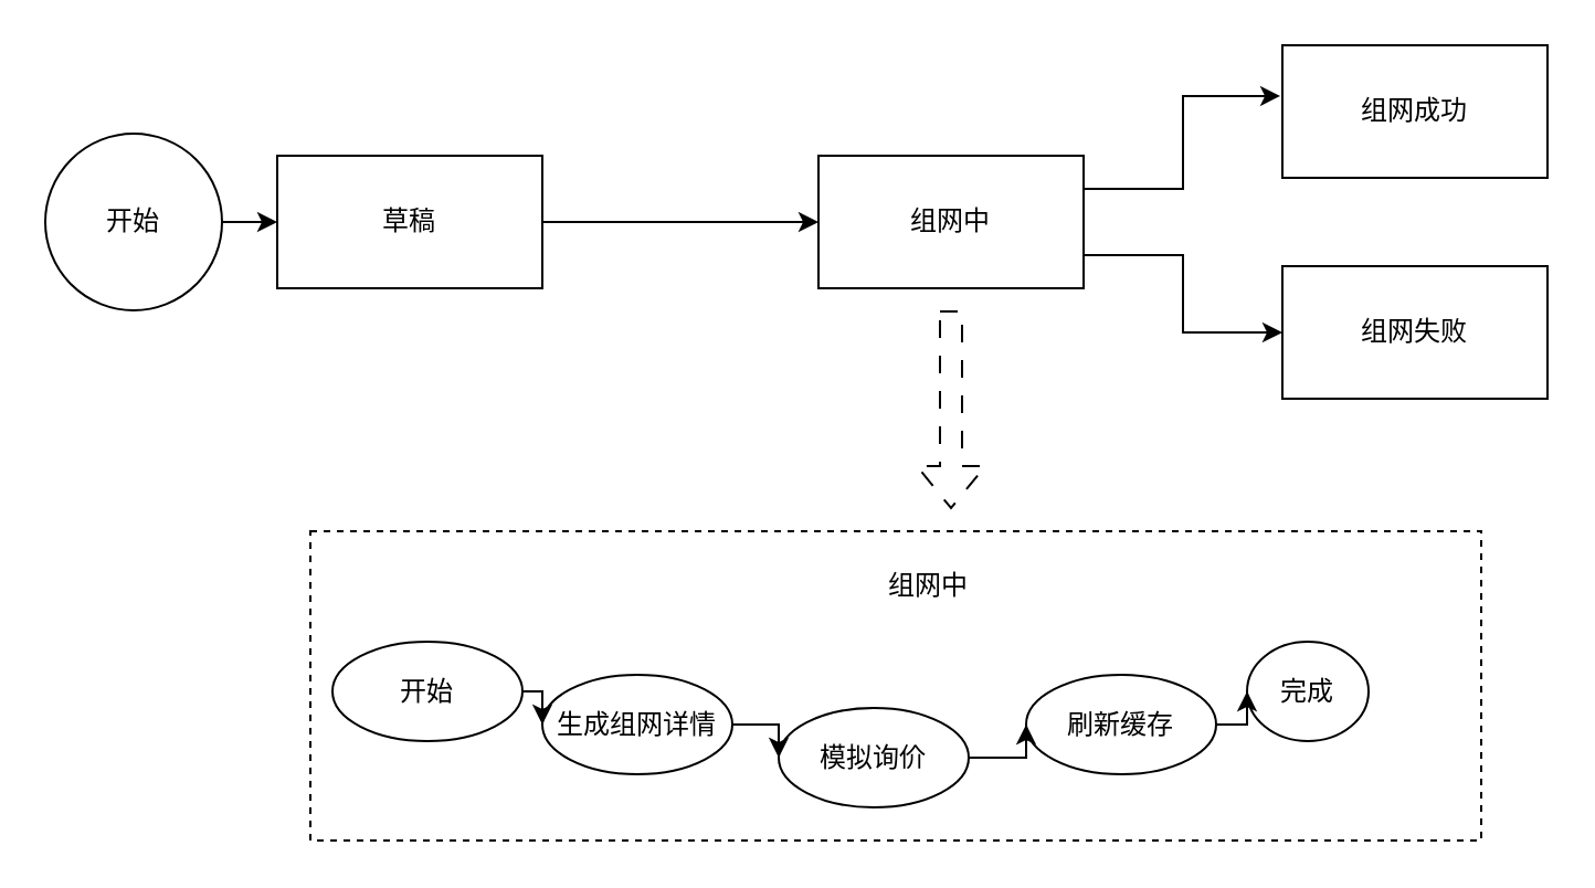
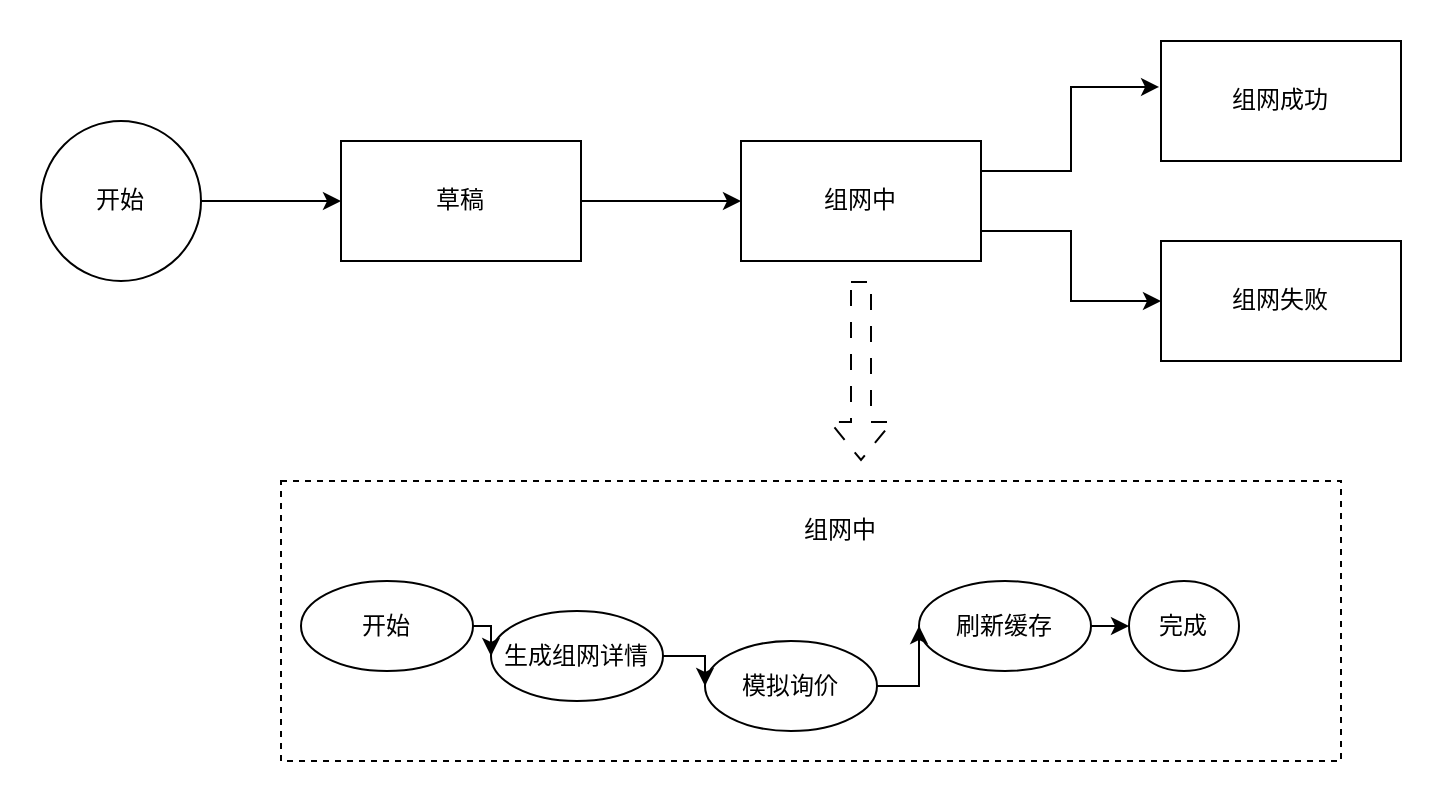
- <mxCell id="5" value="草稿" style="rounded=0;whiteSpace=wrap;html=1;fillColor=none;" vertex="1" parent="1"><mxGeometry x="125" y="70" width="120" height="60" as="geometry" /></mxCell>
+ <mxCell id="5" value="草稿" style="rounded=0;whiteSpace=wrap;html=1;fillColor=none;" vertex="1" parent="1"><mxGeometry x="170" y="70" width="120" height="60" as="geometry" /></mxCell>
- <mxCell id="20" value="刷新缓存" style="ellipse;whiteSpace=wrap;html=1;fillColor=none;" vertex="1" parent="1"><mxGeometry x="464" y="305" width="86" height="45" as="geometry" /></mxCell>
+ <mxCell id="20" value="刷新缓存" style="ellipse;whiteSpace=wrap;html=1;fillColor=none;" vertex="1" parent="1"><mxGeometry x="459" y="290" width="86" height="45" as="geometry" /></mxCell>
